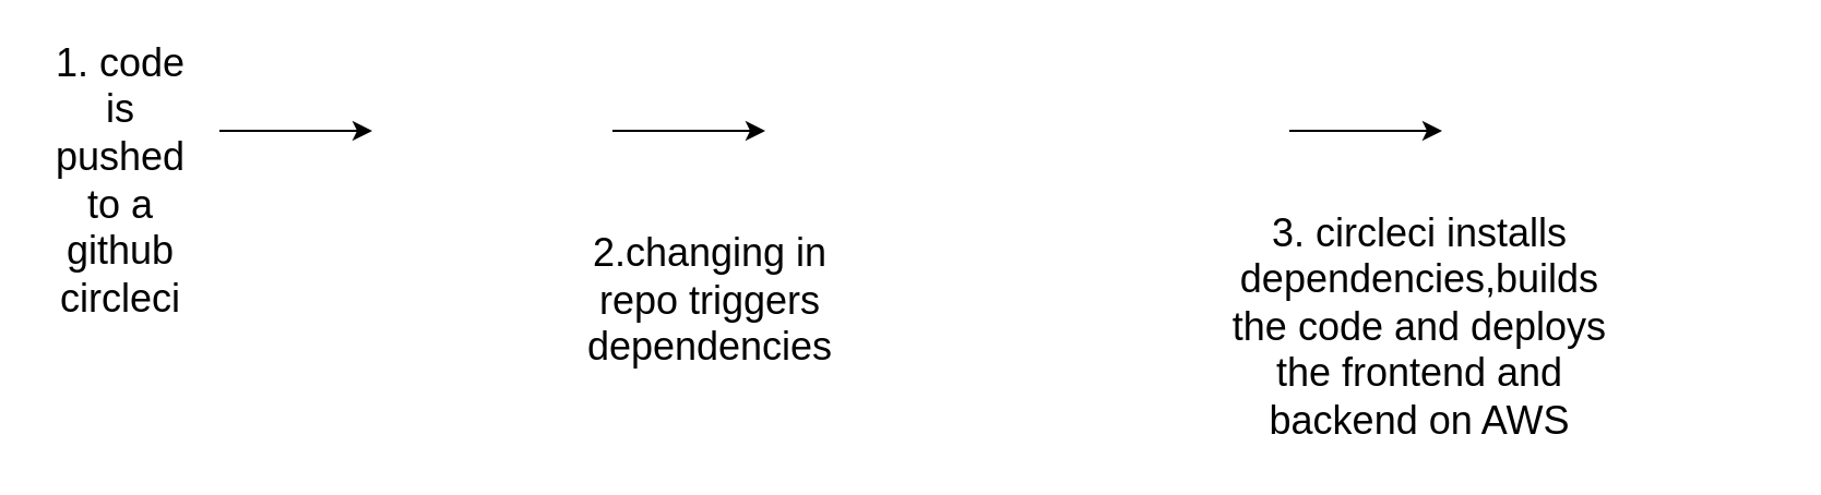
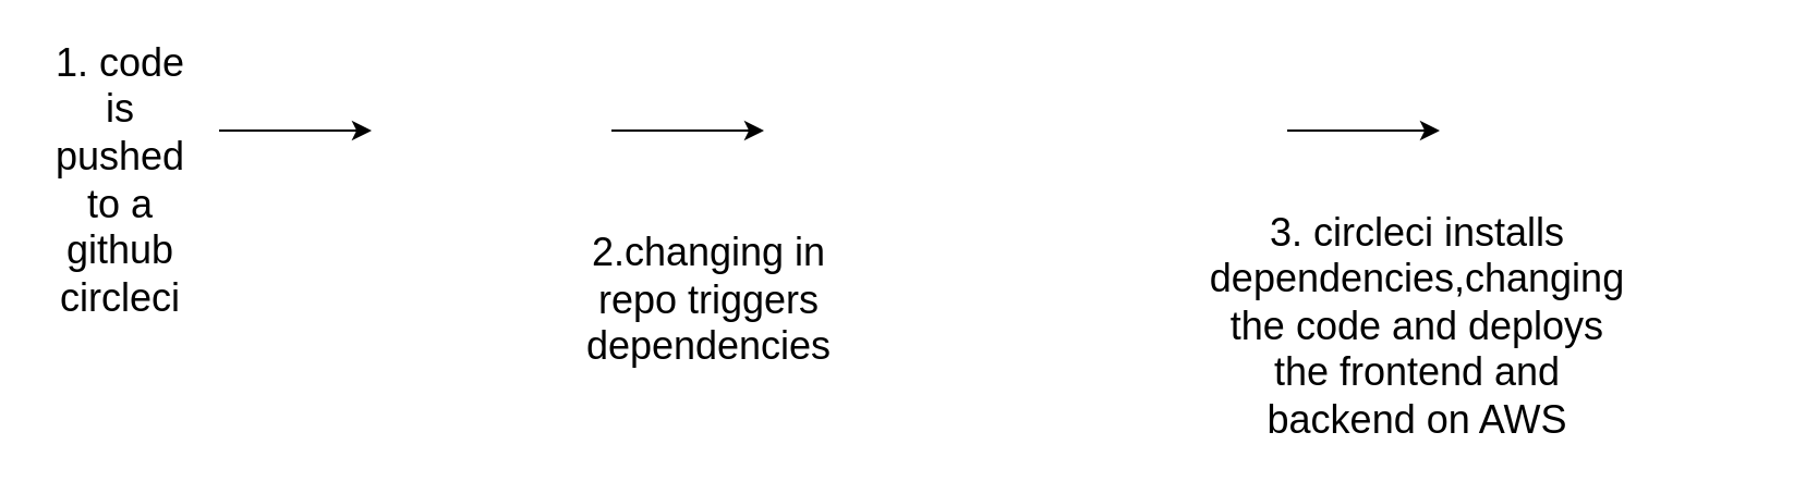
- <mxCell id="10" value="3. circleci installs dependencies,builds the code and deploys the frontend and backend on AWS" style="text;html=1;strokeColor=none;fillColor=none;align=center;verticalAlign=middle;whiteSpace=wrap;rounded=0;fontSize=18;" vertex="1" parent="1"><mxGeometry x="560" y="95" width="180" height="110" as="geometry" /></mxCell>
+ <mxCell id="10" value="3. circleci installs dependencies,changing the code and deploys the frontend and backend on AWS" style="text;html=1;strokeColor=none;fillColor=none;align=center;verticalAlign=middle;whiteSpace=wrap;rounded=0;fontSize=18;" vertex="1" parent="1"><mxGeometry x="560" y="95" width="180" height="110" as="geometry" /></mxCell>
